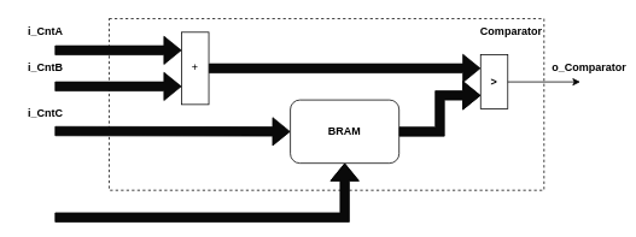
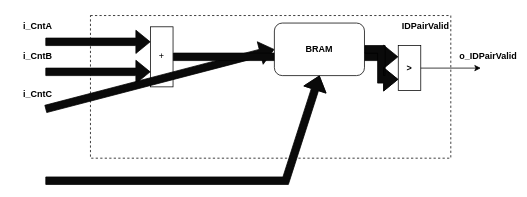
- <mxCell id="2" value="&lt;b&gt;Comparator&lt;/b&gt;" style="rounded=0;whiteSpace=wrap;html=1;dashed=1;verticalAlign=top;align=right;" parent="1" vertex="1"><mxGeometry x="120" y="20" width="480" height="190" as="geometry" /></mxCell>
+ <mxCell id="2" value="&lt;b&gt;IDPairValid&lt;/b&gt;" style="rounded=0;whiteSpace=wrap;html=1;dashed=1;verticalAlign=top;align=right;" parent="1" vertex="1"><mxGeometry x="120" y="20" width="480" height="190" as="geometry" /></mxCell>
- <mxCell id="12" value="&lt;b&gt;o_Comparator&lt;/b&gt;" style="text;html=1;align=center;verticalAlign=middle;whiteSpace=wrap;rounded=0;" parent="1" vertex="1"><mxGeometry x="620" y="60" width="60" height="30" as="geometry" /></mxCell>
+ <mxCell id="12" value="&lt;b&gt;o_IDPairValid&lt;/b&gt;" style="text;html=1;align=center;verticalAlign=middle;whiteSpace=wrap;rounded=0;" parent="1" vertex="1"><mxGeometry x="620" y="60" width="60" height="30" as="geometry" /></mxCell>
- <mxCell id="11" value="&lt;b&gt;BRAM&lt;/b&gt;" style="rounded=1;whiteSpace=wrap;html=1;" parent="1" vertex="1"><mxGeometry x="320" y="110" width="120" height="70" as="geometry" /></mxCell>
+ <mxCell id="11" value="&lt;b&gt;BRAM&lt;/b&gt;" style="rounded=1;whiteSpace=wrap;html=1;" parent="1" vertex="1"><mxGeometry x="365" y="30" width="120" height="70" as="geometry" /></mxCell>
